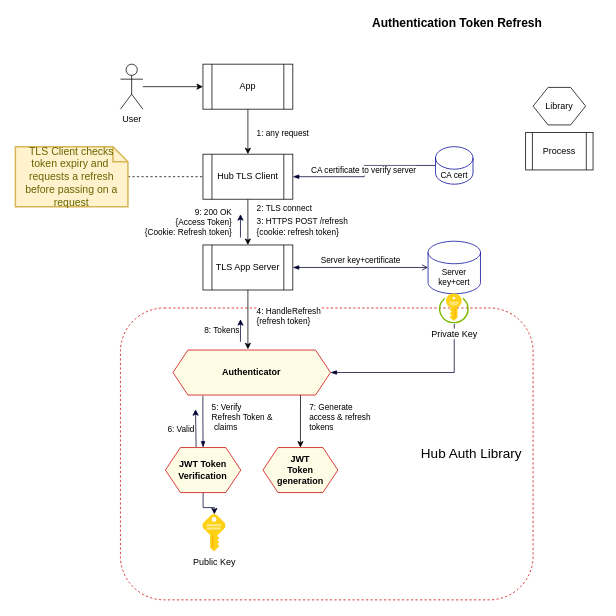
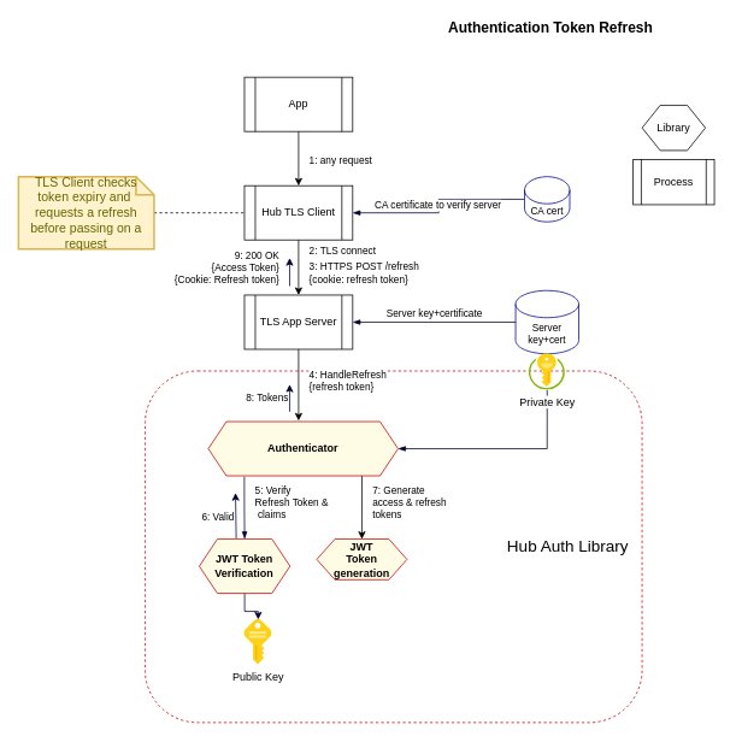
- <mxCell id="3" value="User" style="shape=umlActor;verticalLabelPosition=bottom;verticalAlign=top;html=1;outlineConnect=0;" parent="1" vertex="1"><mxGeometry x="160.002" y="85" width="29.941" height="60" as="geometry" /></mxCell>
- <mxCell id="13" style="edgeStyle=orthogonalEdgeStyle;rounded=0;orthogonalLoop=1;jettySize=auto;html=1;entryX=0;entryY=0.5;entryDx=0;entryDy=0;" parent="1" source="3" target="12" edge="1"><mxGeometry x="1425.3" y="-311" as="geometry" /></mxCell>
- <mxCell id="24" value="" style="edgeStyle=orthogonalEdgeStyle;rounded=0;jumpStyle=none;jumpSize=10;orthogonalLoop=1;jettySize=auto;html=1;strokeColor=#000033;align=right;entryX=0;entryY=0.5;entryDx=0;entryDy=0;entryPerimeter=0;startArrow=blockThin;startFill=1;endArrow=open;endFill=0;exitX=1;exitY=0.5;exitDx=0;exitDy=0;" parent="1" target="23" edge="1" source="9"><mxGeometry x="560" y="249" as="geometry"><mxPoint x="390" y="385" as="sourcePoint" /><mxPoint x="540" y="385" as="targetPoint" /><Array as="points" /><mxPoint x="-163" y="65" as="offset" /></mxGeometry></mxCell>
+ <mxCell id="24" value="" style="edgeStyle=orthogonalEdgeStyle;rounded=0;jumpStyle=none;jumpSize=10;orthogonalLoop=1;jettySize=auto;html=1;strokeColor=#000033;align=right;entryX=0;entryY=0.5;entryDx=0;entryDy=0;entryPerimeter=0;startArrow=blockThin;startFill=1;endArrow=none;endFill=0;exitX=1;exitY=0.5;exitDx=0;exitDy=0;" parent="1" target="23" edge="1" source="9"><mxGeometry x="560" y="249" as="geometry"><mxPoint x="390" y="385" as="sourcePoint" /><mxPoint x="540" y="385" as="targetPoint" /><Array as="points" /><mxPoint x="-163" y="65" as="offset" /></mxGeometry></mxCell>
- <mxCell id="19" value="JWT&lt;br&gt;Token generation" style="shape=hexagon;perimeter=hexagonPerimeter2;whiteSpace=wrap;html=1;fixedSize=1;strokeColor=#CC0000;fillColor=#FFFCE6;fontStyle=1" parent="1" vertex="1"><mxGeometry x="350" y="596" width="99.84" height="60" as="geometry" /></mxCell>
+ <mxCell id="19" value="JWT&lt;br&gt;Token generation" style="shape=hexagon;perimeter=hexagonPerimeter2;whiteSpace=wrap;html=1;fixedSize=1;strokeColor=#CC0000;fillColor=#FFFCE6;fontStyle=1" parent="1" vertex="1"><mxGeometry x="350" y="596" width="99.84" height="45" as="geometry" /></mxCell>
